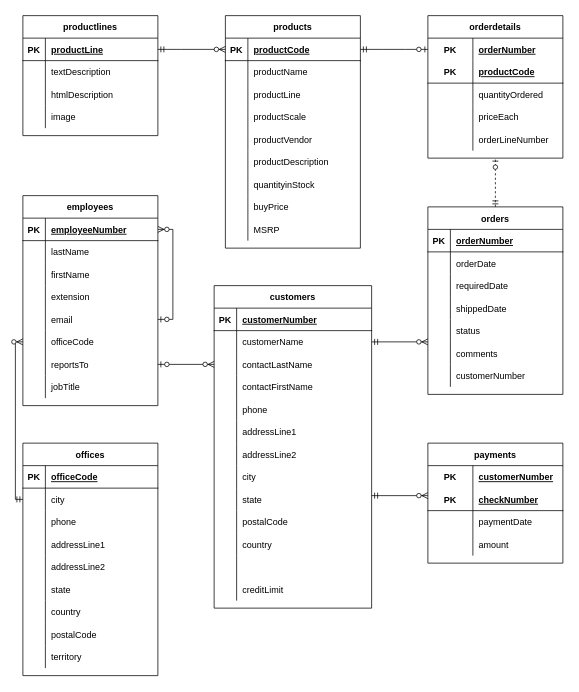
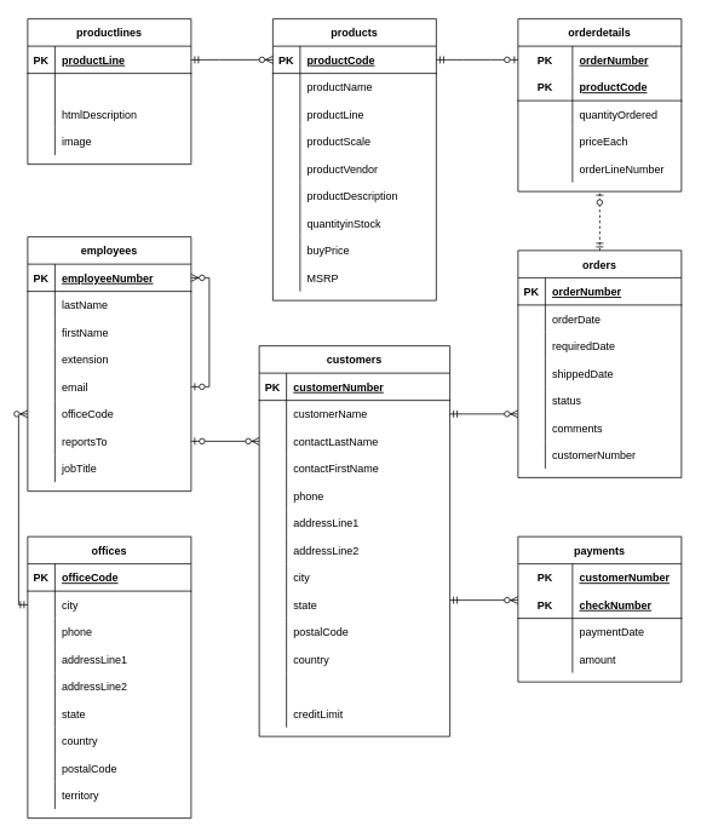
- <mxCell id="8" value="textDescription" style="shape=partialRectangle;connectable=0;fillColor=none;top=0;left=0;bottom=0;right=0;align=left;spacingLeft=6;overflow=hidden;" parent="6" vertex="1"><mxGeometry x="30" width="150" height="30" as="geometry"><mxRectangle width="150" height="30" as="alternateBounds" /></mxGeometry></mxCell>
